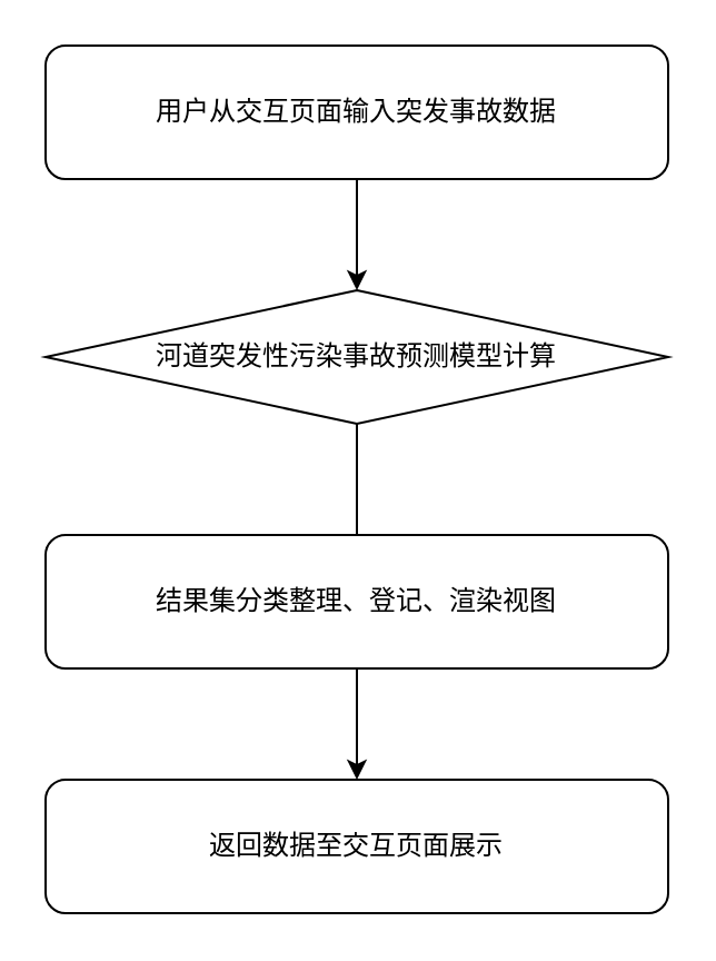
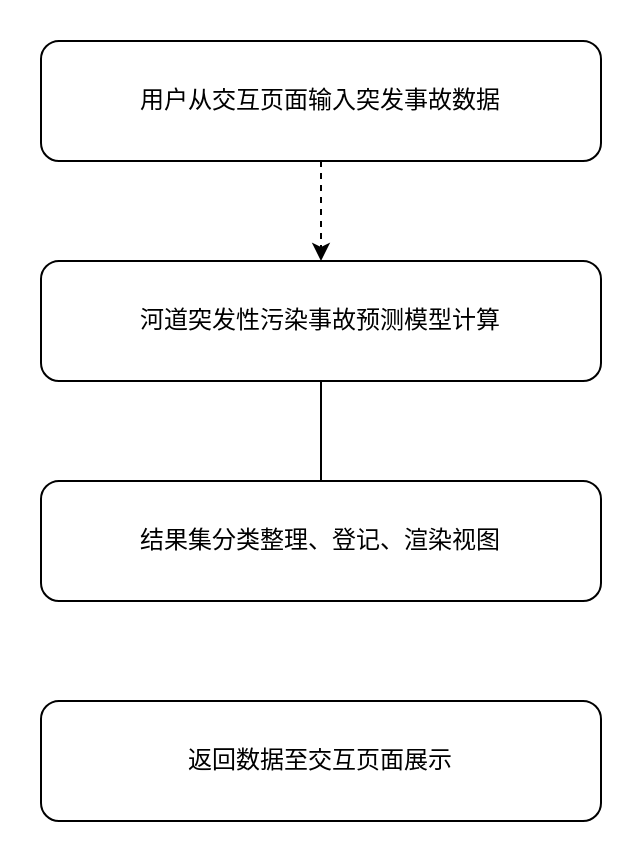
- <mxCell id="2" value="" style="edgeStyle=orthogonalEdgeStyle;rounded=0;orthogonalLoop=1;jettySize=auto;html=1;" edge="1" parent="1" source="3" target="5"><mxGeometry relative="1" as="geometry" /></mxCell>
+ <mxCell id="2" value="" style="edgeStyle=orthogonalEdgeStyle;rounded=0;orthogonalLoop=1;jettySize=auto;html=1;dashed=1;" edge="1" parent="1" source="3" target="5"><mxGeometry relative="1" as="geometry" /></mxCell>
- <mxCell id="5" value="河道突发性污染事故预测模型计算" style="rhombus;whiteSpace=wrap;html=1;" vertex="1" parent="1"><mxGeometry x="20" y="130" width="280" height="60" as="geometry" /></mxCell>
+ <mxCell id="5" value="河道突发性污染事故预测模型计算" style="rounded=1;whiteSpace=wrap;html=1;" vertex="1" parent="1"><mxGeometry x="20" y="130" width="280" height="60" as="geometry" /></mxCell>
- <mxCell id="6" value="" style="edgeStyle=orthogonalEdgeStyle;rounded=0;orthogonalLoop=1;jettySize=auto;html=1;" edge="1" parent="1" source="7" target="8"><mxGeometry relative="1" as="geometry" /></mxCell>
